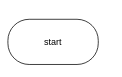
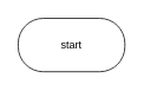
- <mxCell id="2" value="start" style="rounded=1;whiteSpace=wrap;html=1;arcSize=47;" vertex="1" parent="1"><mxGeometry x="10" y="25" width="120" height="60" as="geometry" /></mxCell>
+ <mxCell id="2" value="start" style="rounded=1;whiteSpace=wrap;html=1;arcSize=47;" vertex="1" parent="1"><mxGeometry x="20" y="20" width="120" height="60" as="geometry" /></mxCell>
